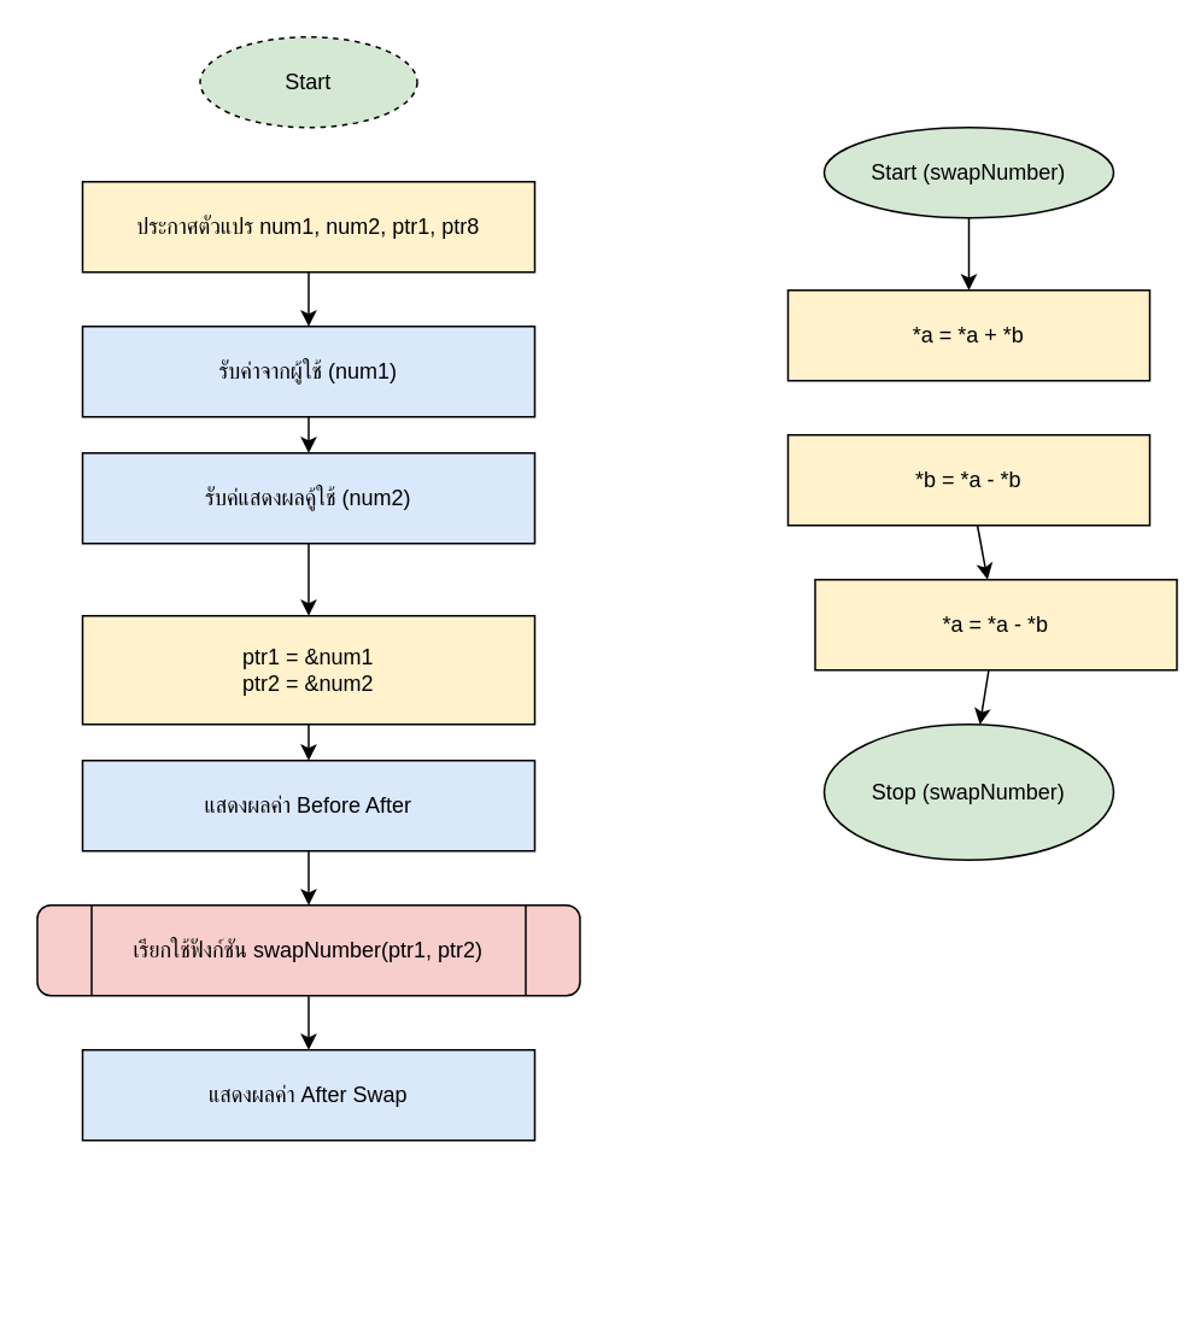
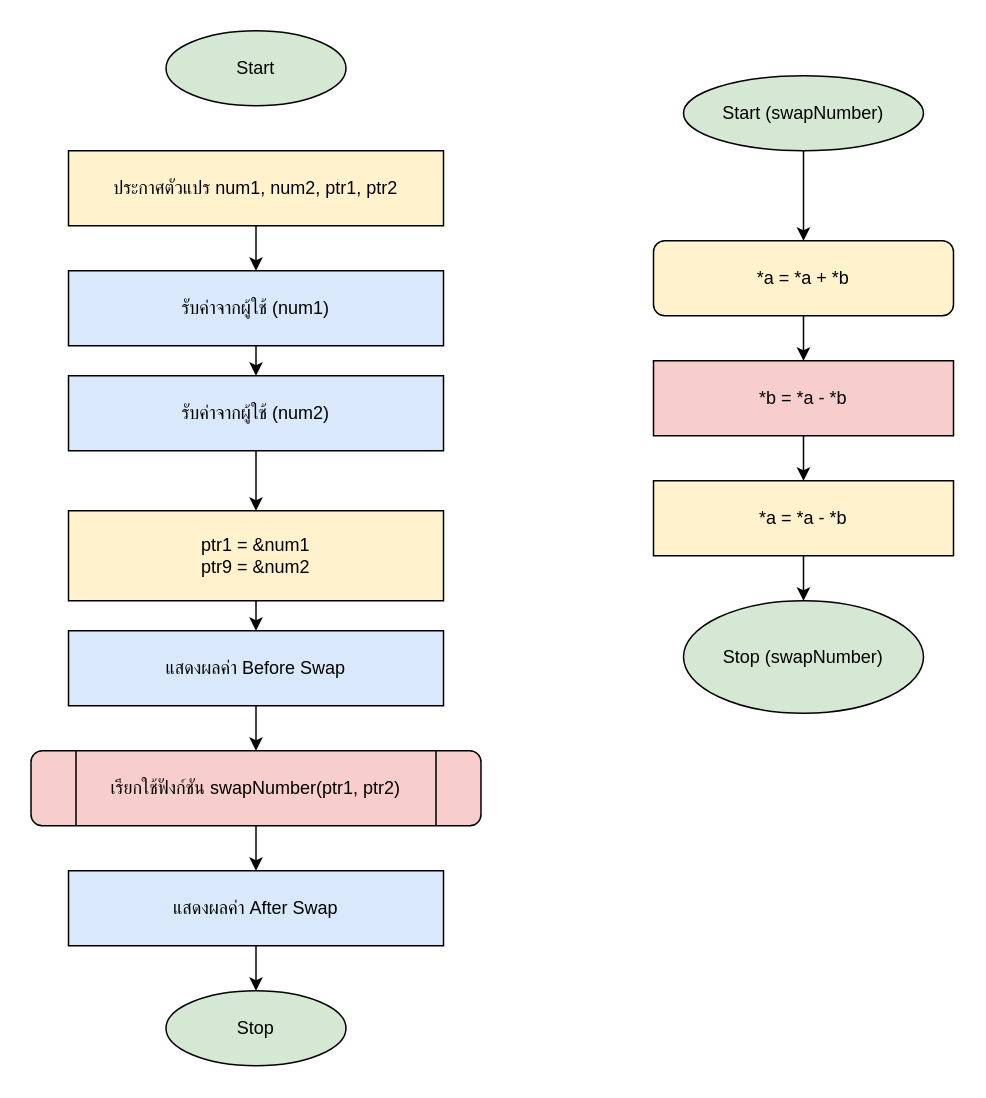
- <mxCell id="2" value="Start" style="ellipse;whiteSpace=wrap;html=1;fillColor=#d5e8d4;dashed=1;" parent="1" vertex="1"><mxGeometry x="110" y="20" width="120" height="50" as="geometry" /></mxCell>
+ <mxCell id="2" value="Start" style="ellipse;whiteSpace=wrap;html=1;fillColor=#d5e8d4;" parent="1" vertex="1"><mxGeometry x="110" y="20" width="120" height="50" as="geometry" /></mxCell>
- <mxCell id="18" value="Start (swapNumber)" style="ellipse;whiteSpace=wrap;html=1;fillColor=#d5e8d4;" parent="1" vertex="1"><mxGeometry x="455" y="70" width="160" height="50" as="geometry" /></mxCell>
+ <mxCell id="18" value="Start (swapNumber)" style="ellipse;whiteSpace=wrap;html=1;fillColor=#d5e8d4;" parent="1" vertex="1"><mxGeometry x="455" y="50" width="160" height="50" as="geometry" /></mxCell>
- <mxCell id="3" value="ประกาศตัวแปร num1, num2, ptr1, ptr8" style="rounded=0;whiteSpace=wrap;html=1;fillColor=#fff2cc;" parent="1" vertex="1"><mxGeometry x="45" y="100" width="250" height="50" as="geometry" /></mxCell>
+ <mxCell id="3" value="ประกาศตัวแปร num1, num2, ptr1, ptr2" style="rounded=0;whiteSpace=wrap;html=1;fillColor=#fff2cc;" parent="1" vertex="1"><mxGeometry x="45" y="100" width="250" height="50" as="geometry" /></mxCell>
- <mxCell id="19" value="*a = *a + *b" style="rounded=0;whiteSpace=wrap;html=1;fillColor=#fff2cc;" parent="1" vertex="1"><mxGeometry x="435" y="160" width="200" height="50" as="geometry" /></mxCell>
+ <mxCell id="19" value="*a = *a + *b" style="whiteSpace=wrap;html=1;fillColor=#fff2cc;rounded=1;" parent="1" vertex="1"><mxGeometry x="435" y="160" width="200" height="50" as="geometry" /></mxCell>
+ <mxCell id="24" parent="1" source="19" target="20" edge="1"><mxGeometry relative="1" as="geometry" /></mxCell>
- <mxCell id="20" value="*b = *a - *b" style="rounded=0;whiteSpace=wrap;html=1;fillColor=#fff2cc;" parent="1" vertex="1"><mxGeometry x="435" y="240" width="200" height="50" as="geometry" /></mxCell>
+ <mxCell id="20" value="*b = *a - *b" style="rounded=0;whiteSpace=wrap;html=1;fillColor=#f8cecc;" parent="1" vertex="1"><mxGeometry x="435" y="240" width="200" height="50" as="geometry" /></mxCell>
- <mxCell id="5" value="รับค่แสดงผลคู้ใช้ (num2)" style="parallelogram;whiteSpace=wrap;html=1;fillColor=#dae8fc;" parent="1" vertex="1"><mxGeometry x="45" y="250" width="250" height="50" as="geometry" /></mxCell>
+ <mxCell id="5" value="รับค่าจากผู้ใช้ (num2)" style="parallelogram;whiteSpace=wrap;html=1;fillColor=#dae8fc;" parent="1" vertex="1"><mxGeometry x="45" y="250" width="250" height="50" as="geometry" /></mxCell>
- <mxCell id="21" value="*a = *a - *b" style="rounded=0;whiteSpace=wrap;html=1;fillColor=#fff2cc;" parent="1" vertex="1"><mxGeometry x="450" y="320" width="200" height="50" as="geometry" /></mxCell>
+ <mxCell id="21" value="*a = *a - *b" style="rounded=0;whiteSpace=wrap;html=1;fillColor=#fff2cc;" parent="1" vertex="1"><mxGeometry x="435" y="320" width="200" height="50" as="geometry" /></mxCell>
- <mxCell id="6" value="ptr1 = &amp;num1&#10;ptr2 = &amp;num2" style="rounded=0;whiteSpace=wrap;html=1;fillColor=#fff2cc;" parent="1" vertex="1"><mxGeometry x="45" y="340" width="250" height="60" as="geometry" /></mxCell>
+ <mxCell id="6" value="ptr1 = &amp;num1&#10;ptr9 = &amp;num2" style="rounded=0;whiteSpace=wrap;html=1;fillColor=#fff2cc;" parent="1" vertex="1"><mxGeometry x="45" y="340" width="250" height="60" as="geometry" /></mxCell>
- <mxCell id="7" value="แสดงผลค่า Before After" style="parallelogram;whiteSpace=wrap;html=1;fillColor=#dae8fc;" parent="1" vertex="1"><mxGeometry x="45" y="420" width="250" height="50" as="geometry" /></mxCell>
+ <mxCell id="7" value="แสดงผลค่า Before Swap" style="parallelogram;whiteSpace=wrap;html=1;fillColor=#dae8fc;" parent="1" vertex="1"><mxGeometry x="45" y="420" width="250" height="50" as="geometry" /></mxCell>
+ <mxCell id="17" parent="1" source="9" target="10" edge="1"><mxGeometry relative="1" as="geometry" /></mxCell>
+ <mxCell id="10" value="Stop" style="ellipse;whiteSpace=wrap;html=1;fillColor=#d5e8d4;" parent="1" vertex="1"><mxGeometry x="110" y="660" width="120" height="50" as="geometry" /></mxCell>
